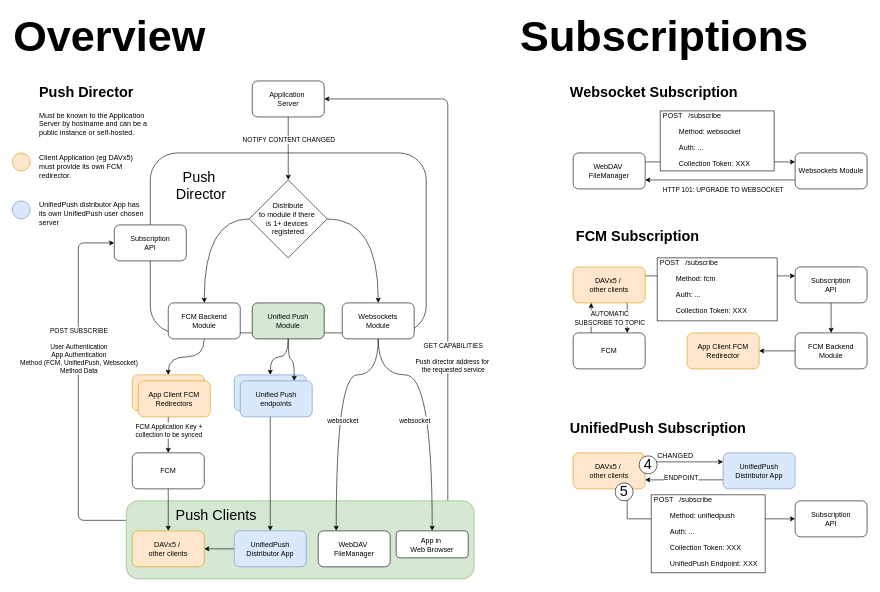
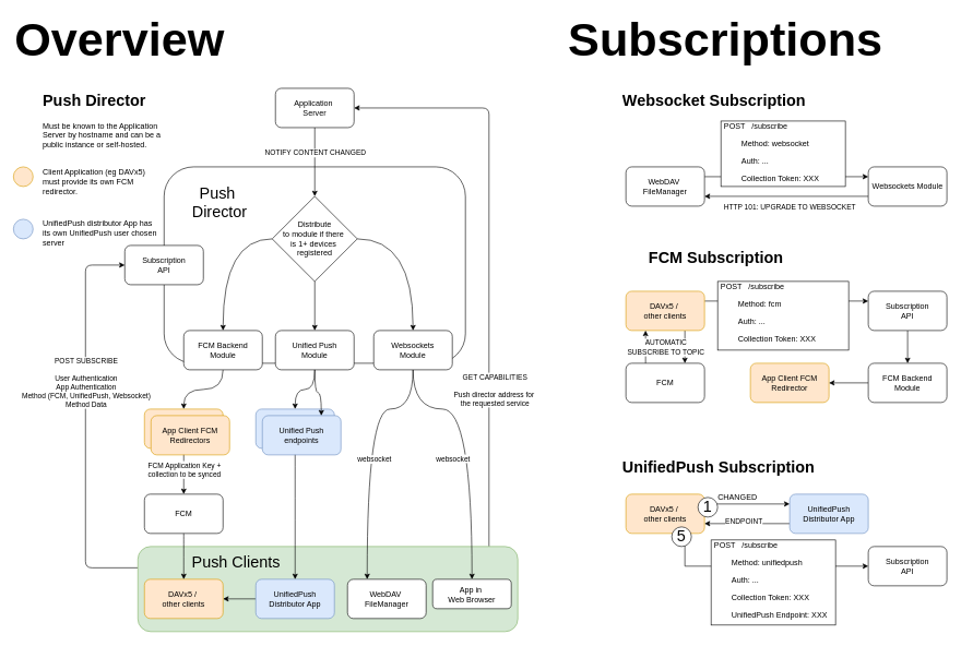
- <mxCell id="45" value="&lt;h1&gt;FCM Subscription&lt;br&gt;&lt;/h1&gt;" style="text;html=1;strokeColor=none;fillColor=none;spacing=5;spacingTop=-20;whiteSpace=wrap;overflow=hidden;rounded=0;" vertex="1" parent="1"><mxGeometry x="955" y="370" width="310" height="40" as="geometry" /></mxCell>
+ <mxCell id="45" value="&lt;h1&gt;FCM Subscription&lt;br&gt;&lt;/h1&gt;" style="text;html=1;strokeColor=none;fillColor=none;spacing=5;spacingTop=-20;whiteSpace=wrap;overflow=hidden;rounded=0;" vertex="1" parent="1"><mxGeometry x="985" y="370" width="310" height="40" as="geometry" /></mxCell>
+ <mxCell id="40" style="edgeStyle=orthogonalEdgeStyle;rounded=0;orthogonalLoop=1;jettySize=auto;html=1;exitX=0.5;exitY=1;exitDx=0;exitDy=0;entryX=0.5;entryY=0;entryDx=0;entryDy=0;" edge="1" parent="1" source="43" target="19"><mxGeometry relative="1" as="geometry" /></mxCell>
- <mxCell id="19" value="&lt;div&gt;Unified Push&lt;/div&gt;&lt;div&gt;Module&lt;/div&gt;" style="rounded=1;whiteSpace=wrap;html=1;fillColor=#d5e8d4;" vertex="1" parent="1"><mxGeometry x="420" y="500" width="120" height="60" as="geometry" /></mxCell>
+ <mxCell id="19" value="&lt;div&gt;Unified Push&lt;/div&gt;&lt;div&gt;Module&lt;/div&gt;" style="rounded=1;whiteSpace=wrap;html=1;" vertex="1" parent="1"><mxGeometry x="420" y="500" width="120" height="60" as="geometry" /></mxCell>
- <mxCell id="79" value="&lt;font style=&quot;font-size: 24px;&quot;&gt;4&lt;/font&gt;" style="ellipse;whiteSpace=wrap;html=1;aspect=fixed;" vertex="1" parent="1"><mxGeometry x="1065" y="755" width="30" height="30" as="geometry" /></mxCell>
+ <mxCell id="79" value="&lt;font style=&quot;font-size: 24px;&quot;&gt;1&lt;/font&gt;" style="ellipse;whiteSpace=wrap;html=1;aspect=fixed;" vertex="1" parent="1"><mxGeometry x="1065" y="755" width="30" height="30" as="geometry" /></mxCell>
